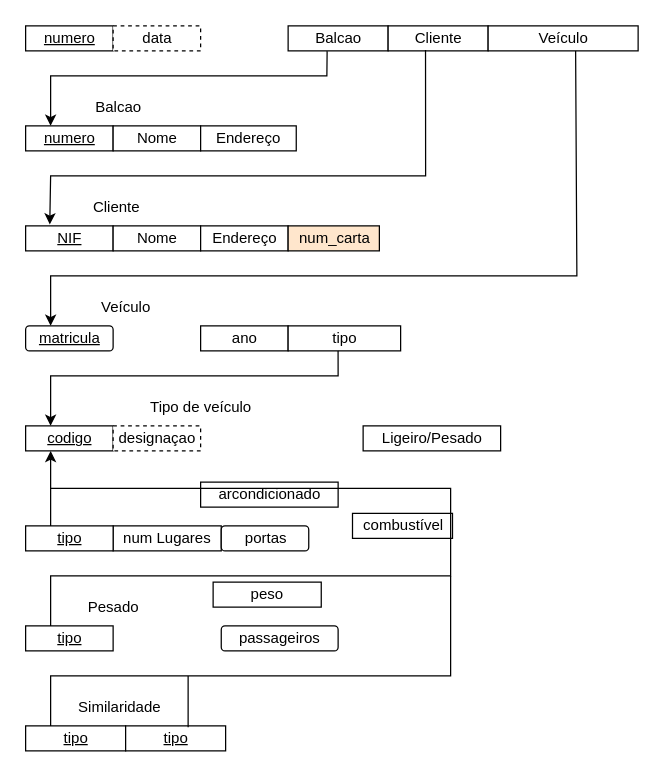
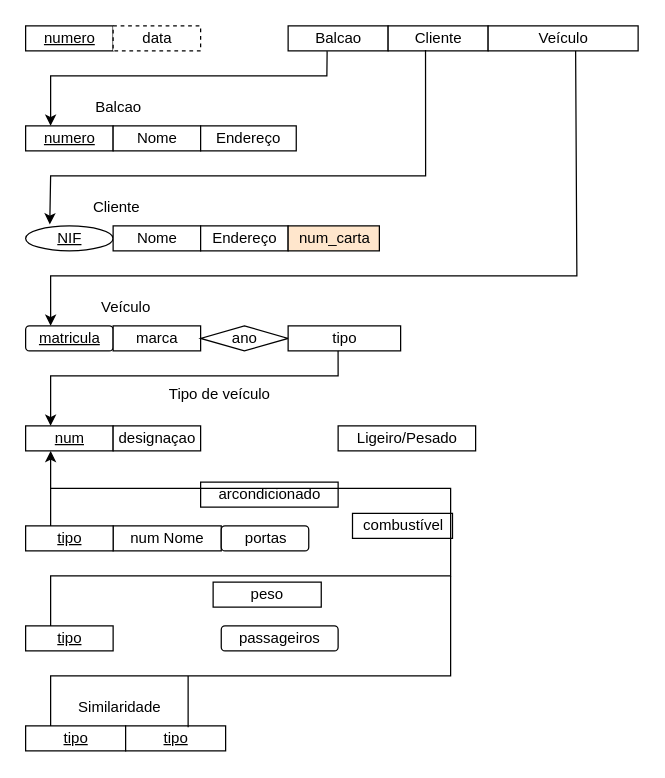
- <mxCell id="2" value="&lt;u&gt;NIF&lt;/u&gt;" style="strokeWidth=1;fontStyle=0;html=1;" parent="1" vertex="1"><mxGeometry x="20" y="180" width="70" height="20" as="geometry" /></mxCell>
+ <mxCell id="2" value="&lt;u&gt;NIF&lt;/u&gt;" style="ellipse;strokeWidth=1;fontStyle=0;html=1;" parent="1" vertex="1"><mxGeometry x="20" y="180" width="70" height="20" as="geometry" /></mxCell>
+ <mxCell id="12" value="marca" style="strokeWidth=1;fontStyle=0;html=1;" parent="1" vertex="1"><mxGeometry x="90" y="260" width="70" height="20" as="geometry" /></mxCell>
- <mxCell id="13" value="ano" style="strokeWidth=1;fontStyle=0;html=1;" parent="1" vertex="1"><mxGeometry x="160" y="260" width="70" height="20" as="geometry" /></mxCell>
+ <mxCell id="13" value="ano" style="rhombus;strokeWidth=1;fontStyle=0;html=1;" parent="1" vertex="1"><mxGeometry x="160" y="260" width="70" height="20" as="geometry" /></mxCell>
- <mxCell id="39" value="Tipo de veículo" style="text;html=1;align=center;verticalAlign=middle;resizable=0;points=[];autosize=1;strokeColor=none;fillColor=none;" parent="1" vertex="1"><mxGeometry x="110" y="310" width="100" height="30" as="geometry" /></mxCell>
+ <mxCell id="39" value="Tipo de veículo" style="text;html=1;align=center;verticalAlign=middle;resizable=0;points=[];autosize=1;strokeColor=none;fillColor=none;" parent="1" vertex="1"><mxGeometry x="125" y="300" width="100" height="30" as="geometry" /></mxCell>
- <mxCell id="15" value="&lt;u&gt;codigo&lt;/u&gt;" style="strokeWidth=1;fontStyle=0;html=1;" parent="1" vertex="1"><mxGeometry x="20" y="340" width="70" height="20" as="geometry" /></mxCell>
+ <mxCell id="15" value="&lt;u&gt;num&lt;/u&gt;" style="strokeWidth=1;fontStyle=0;html=1;" parent="1" vertex="1"><mxGeometry x="20" y="340" width="70" height="20" as="geometry" /></mxCell>
- <mxCell id="16" value="designaçao" style="strokeWidth=1;fontStyle=0;html=1;dashed=1;" parent="1" vertex="1"><mxGeometry x="90" y="340" width="70" height="20" as="geometry" /></mxCell>
+ <mxCell id="16" value="designaçao" style="strokeWidth=1;fontStyle=0;html=1;" parent="1" vertex="1"><mxGeometry x="90" y="340" width="70" height="20" as="geometry" /></mxCell>
- <mxCell id="32" value="Ligeiro/Pesado" style="strokeWidth=1;fontStyle=0;html=1;" parent="1" vertex="1"><mxGeometry x="290" y="340" width="110" height="20" as="geometry" /></mxCell>
+ <mxCell id="32" value="Ligeiro/Pesado" style="strokeWidth=1;fontStyle=0;html=1;" parent="1" vertex="1"><mxGeometry x="270" y="340" width="110" height="20" as="geometry" /></mxCell>
- <mxCell id="18" value="num Lugares" style="strokeWidth=1;fontStyle=0;html=1;" parent="1" vertex="1"><mxGeometry x="90" y="420" width="86.5" height="20" as="geometry" /></mxCell>
+ <mxCell id="18" value="num Nome" style="strokeWidth=1;fontStyle=0;html=1;" parent="1" vertex="1"><mxGeometry x="90" y="420" width="86.5" height="20" as="geometry" /></mxCell>
- <mxCell id="40" value="Pesado" style="text;html=1;align=center;verticalAlign=middle;resizable=0;points=[];autosize=1;strokeColor=none;fillColor=none;" parent="1" vertex="1"><mxGeometry x="60" y="470" width="60" height="30" as="geometry" /></mxCell>
